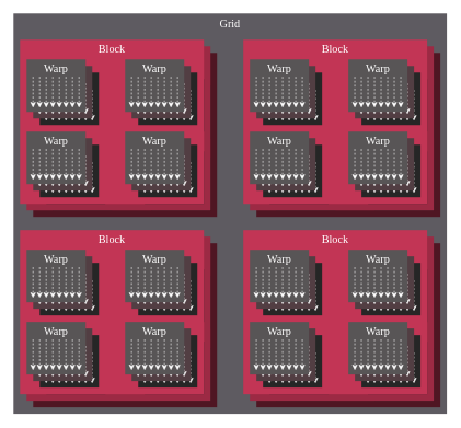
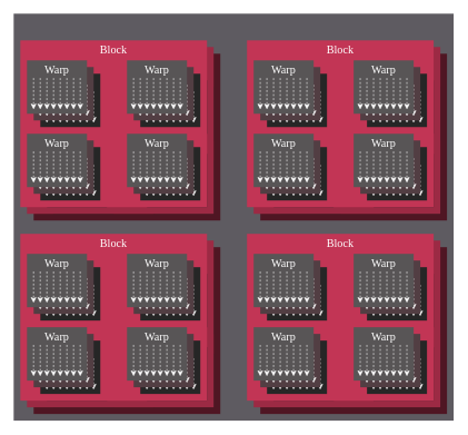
- <mxCell id="3" value="Grid" style="text;strokeColor=none;fillColor=none;align=center;verticalAlign=middle;rounded=0;fontFamily=klavika;fontSize=17;fontColor=#FFFFFF;" parent="1" vertex="1"><mxGeometry x="320" width="60" height="30" as="geometry" y="20" /></mxCell>
